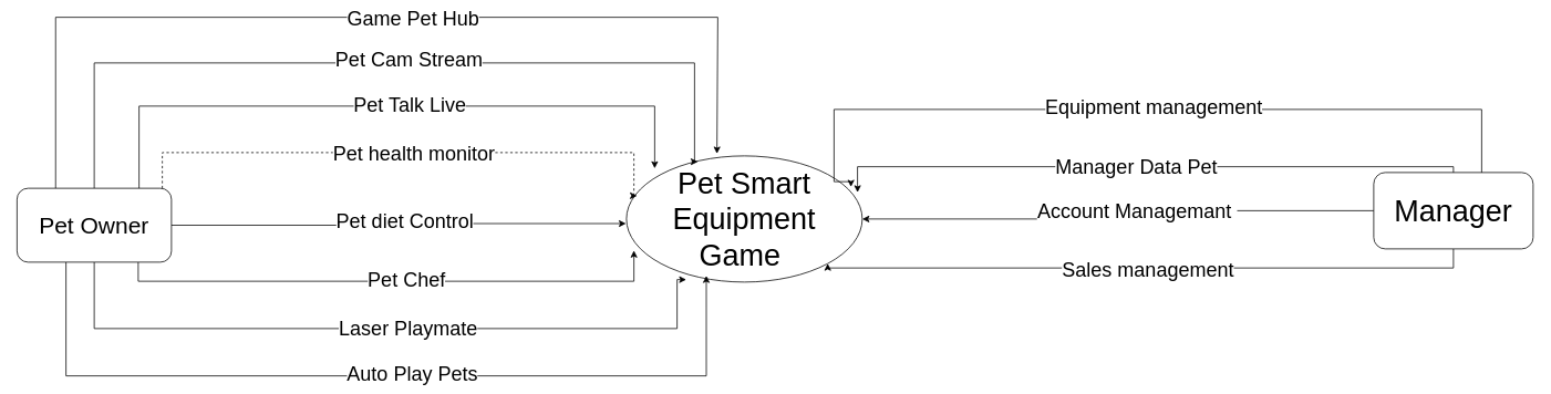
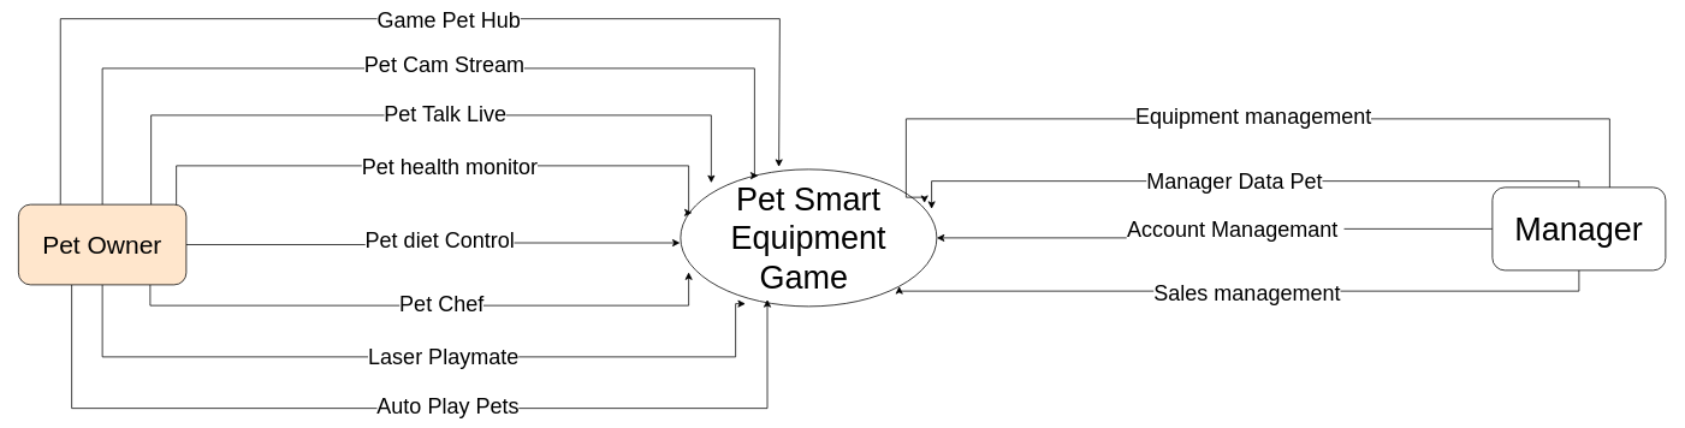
- <mxCell id="12" style="edgeStyle=orthogonalEdgeStyle;rounded=0;orthogonalLoop=1;jettySize=auto;html=1;entryX=0.045;entryY=0.316;entryDx=0;entryDy=0;entryPerimeter=0;dashed=1;" edge="1" parent="1" source="20" target="2"><mxGeometry relative="1" as="geometry"><Array as="points"><mxPoint x="195" y="183" /><mxPoint x="763" y="183" /></Array></mxGeometry></mxCell>
+ <mxCell id="12" style="edgeStyle=orthogonalEdgeStyle;rounded=0;orthogonalLoop=1;jettySize=auto;html=1;entryX=0.045;entryY=0.316;entryDx=0;entryDy=0;entryPerimeter=0;" edge="1" parent="1" source="20" target="2"><mxGeometry relative="1" as="geometry"><Array as="points"><mxPoint x="195" y="183" /><mxPoint x="763" y="183" /></Array></mxGeometry></mxCell>
- <mxCell id="20" value="&lt;span style=&quot;font-size: 28px;&quot;&gt;Pet Owner&lt;/span&gt;" style="rounded=1;whiteSpace=wrap;html=1;" vertex="1" parent="1"><mxGeometry x="20" y="226" width="186" height="89" as="geometry" /></mxCell>
+ <mxCell id="20" value="&lt;span style=&quot;font-size: 28px;&quot;&gt;Pet Owner&lt;/span&gt;" style="rounded=1;whiteSpace=wrap;html=1;fillColor=#ffe6cc;" vertex="1" parent="1"><mxGeometry x="20" y="226" width="186" height="89" as="geometry" /></mxCell>
